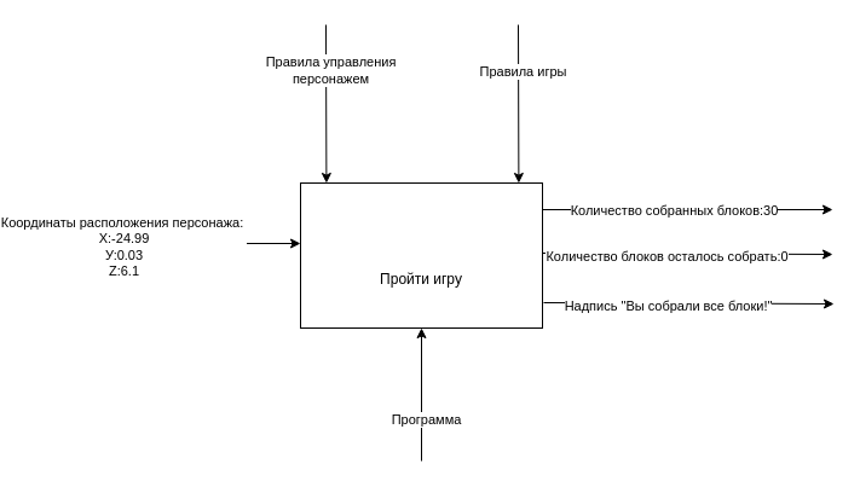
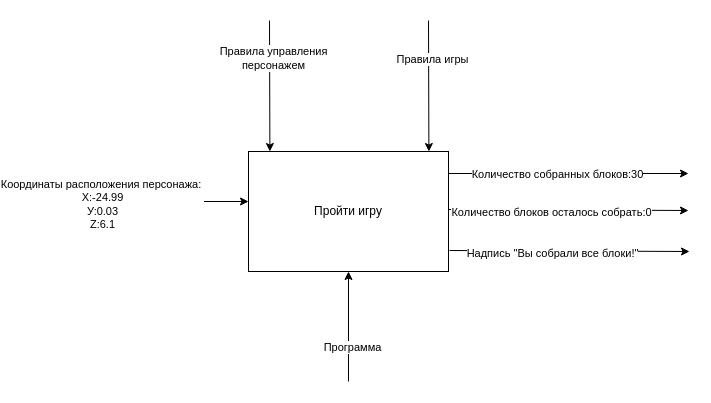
- <mxCell id="3" value="&lt;font style=&quot;vertical-align: inherit;&quot;&gt;&lt;font style=&quot;vertical-align: inherit;&quot;&gt;Пройти игру&lt;/font&gt;&lt;/font&gt;" style="text;html=1;strokeColor=none;fillColor=none;align=center;verticalAlign=middle;whiteSpace=wrap;rounded=0;" vertex="1" parent="1"><mxGeometry x="275" y="201" width="110" height="60" as="geometry" /></mxCell>
+ <mxCell id="3" value="&lt;font style=&quot;vertical-align: inherit;&quot;&gt;&lt;font style=&quot;vertical-align: inherit;&quot;&gt;Пройти игру&lt;/font&gt;&lt;/font&gt;" style="text;html=1;strokeColor=none;fillColor=none;align=center;verticalAlign=middle;whiteSpace=wrap;rounded=0;" vertex="1" parent="1"><mxGeometry x="275" y="181" width="110" height="60" as="geometry" /></mxCell>
